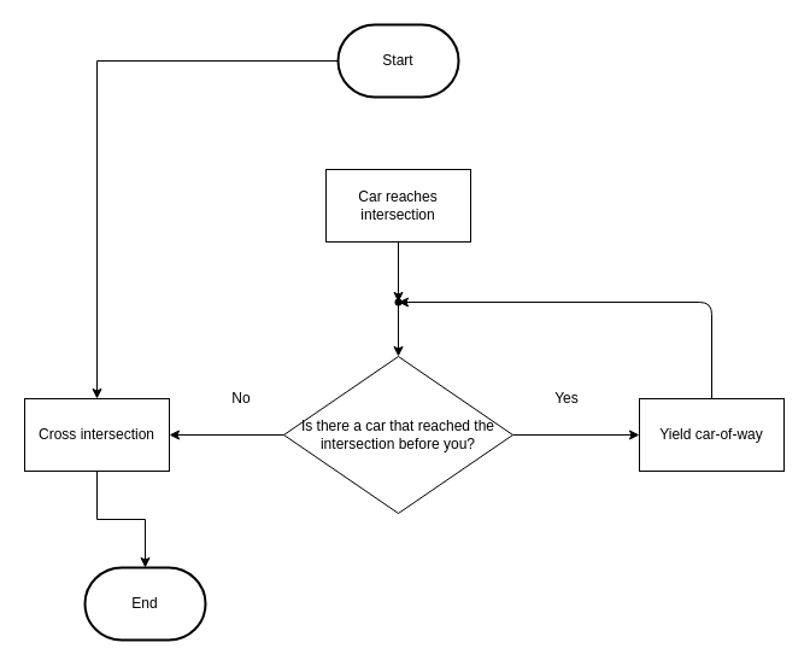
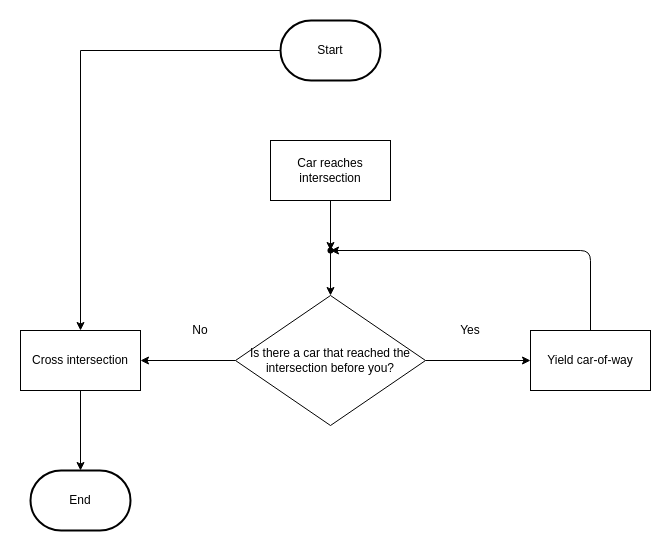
- <mxCell id="17" value="End" style="strokeWidth=2;html=1;shape=mxgraph.flowchart.terminator;whiteSpace=wrap;" vertex="1" parent="1"><mxGeometry x="70" y="470" width="100" height="60" as="geometry" /></mxCell>
+ <mxCell id="17" value="End" style="strokeWidth=2;html=1;shape=mxgraph.flowchart.terminator;whiteSpace=wrap;" vertex="1" parent="1"><mxGeometry x="30" y="470" width="100" height="60" as="geometry" /></mxCell>
